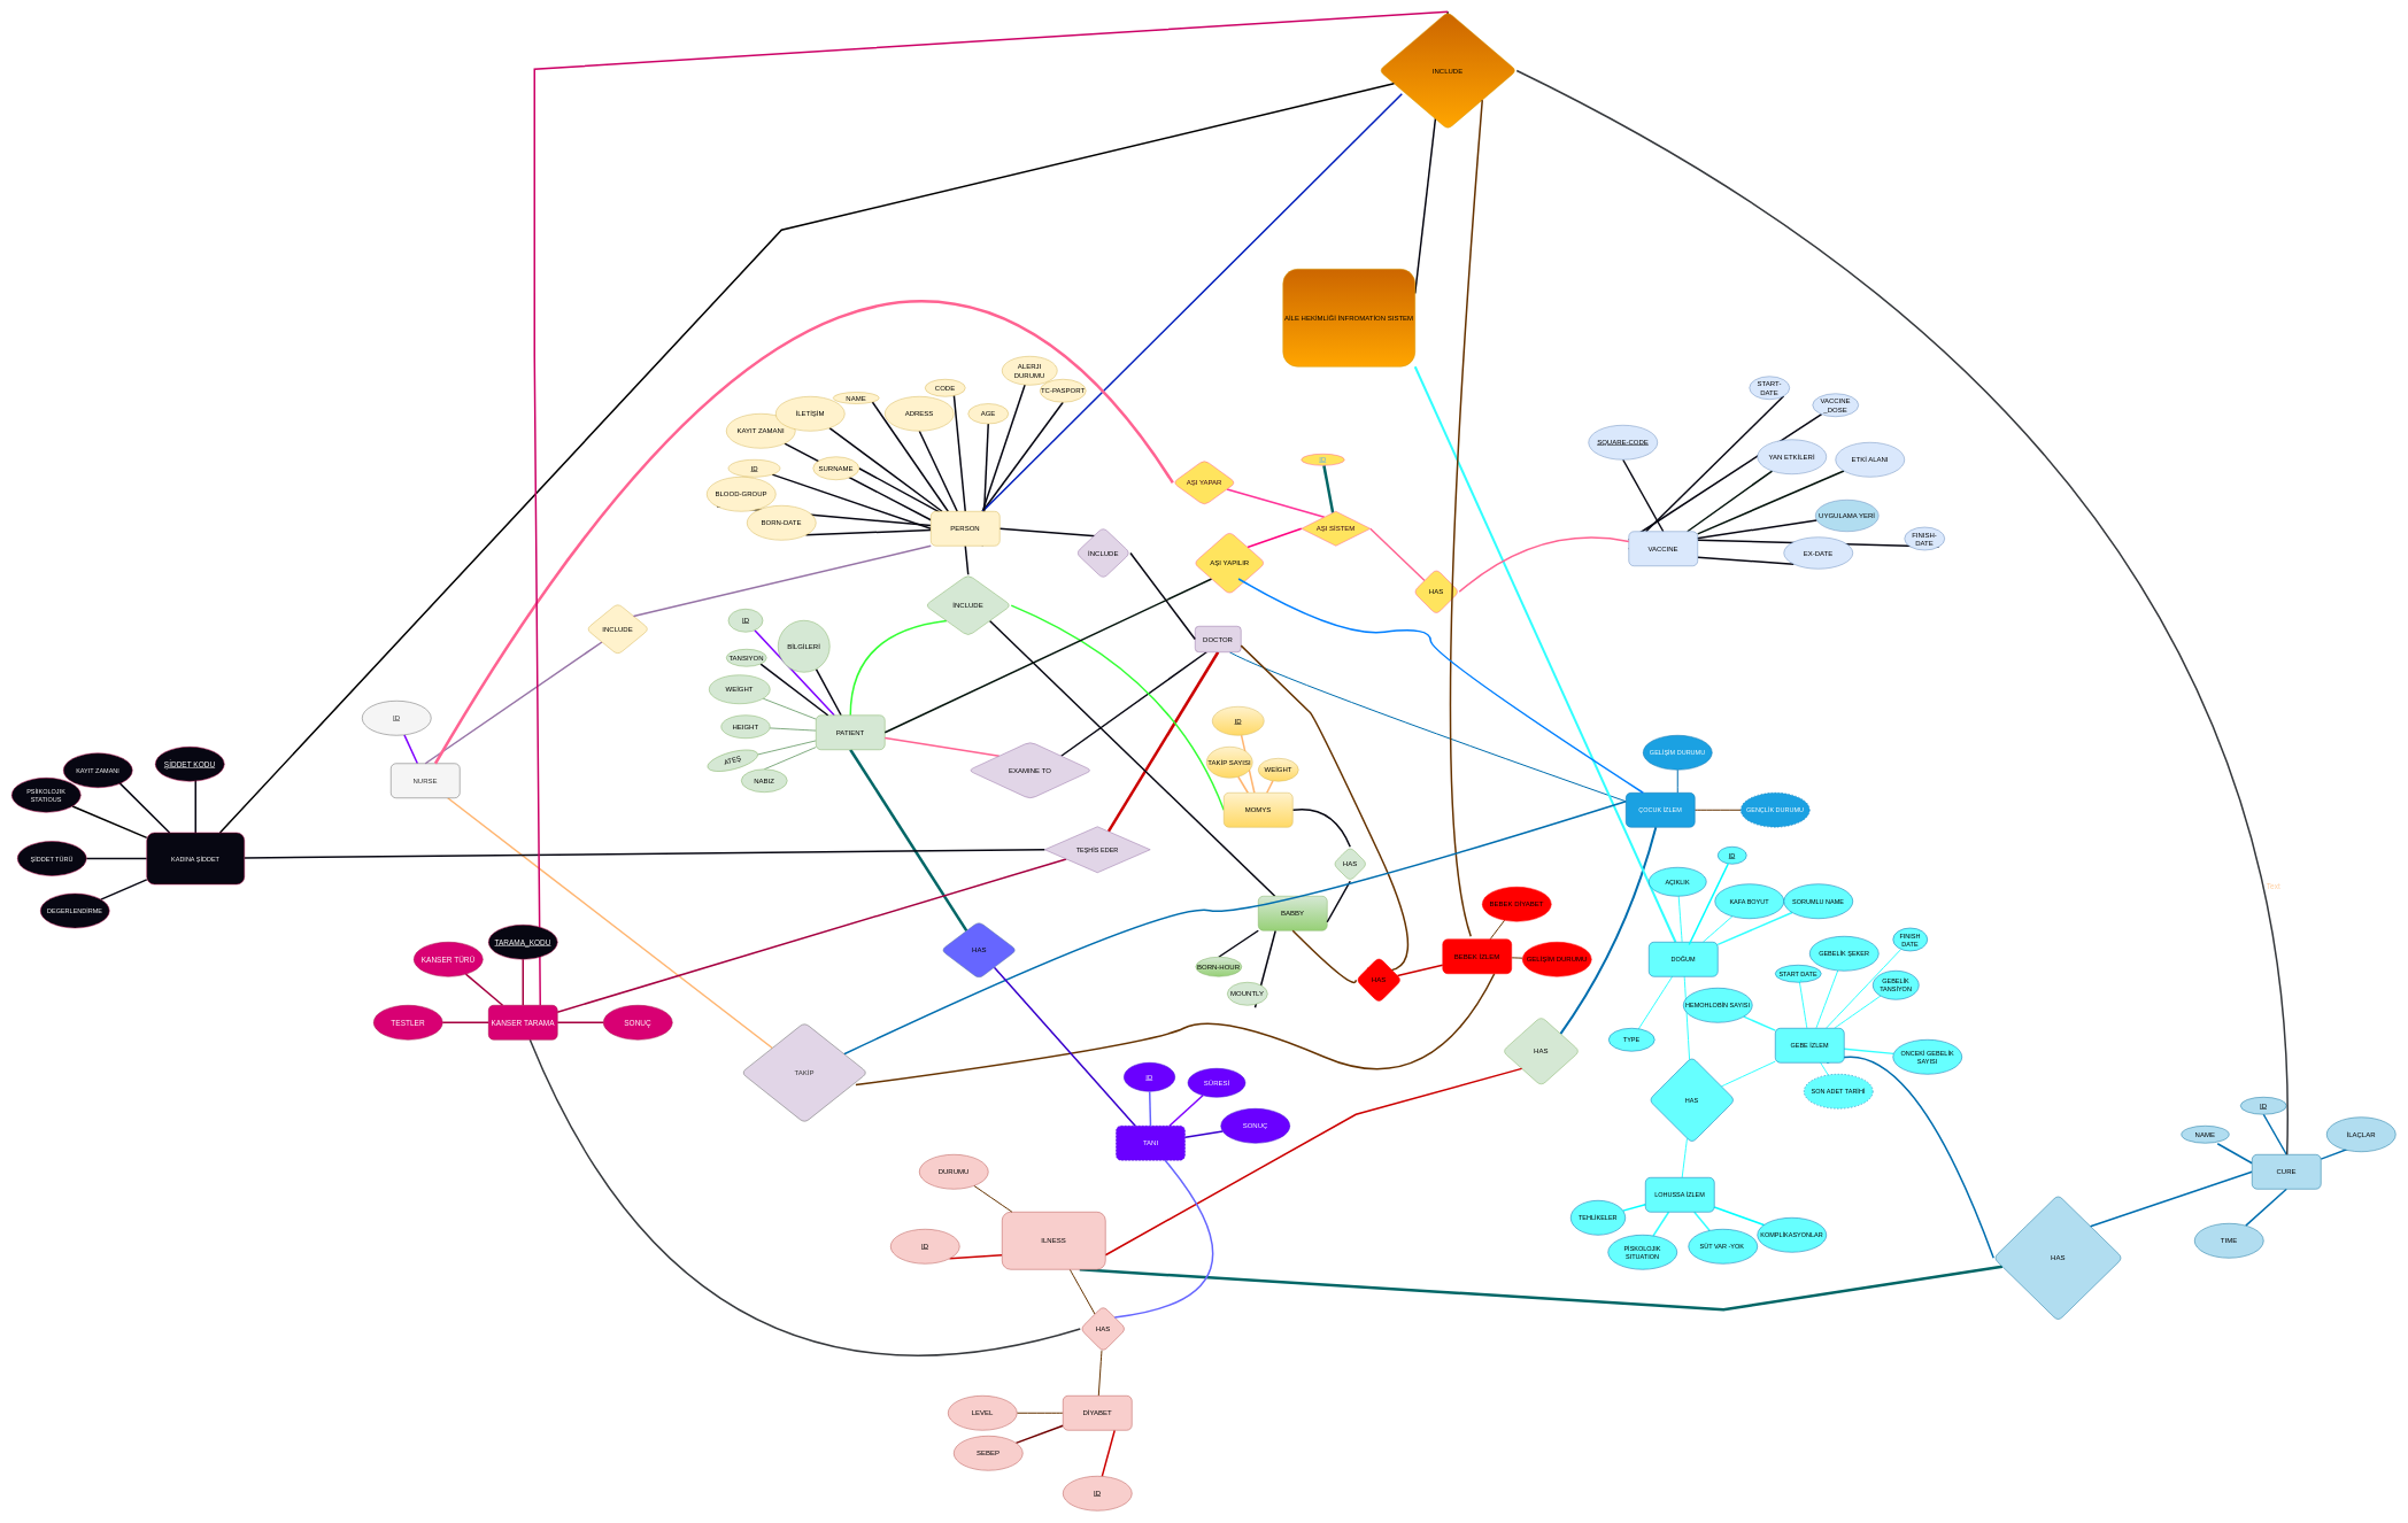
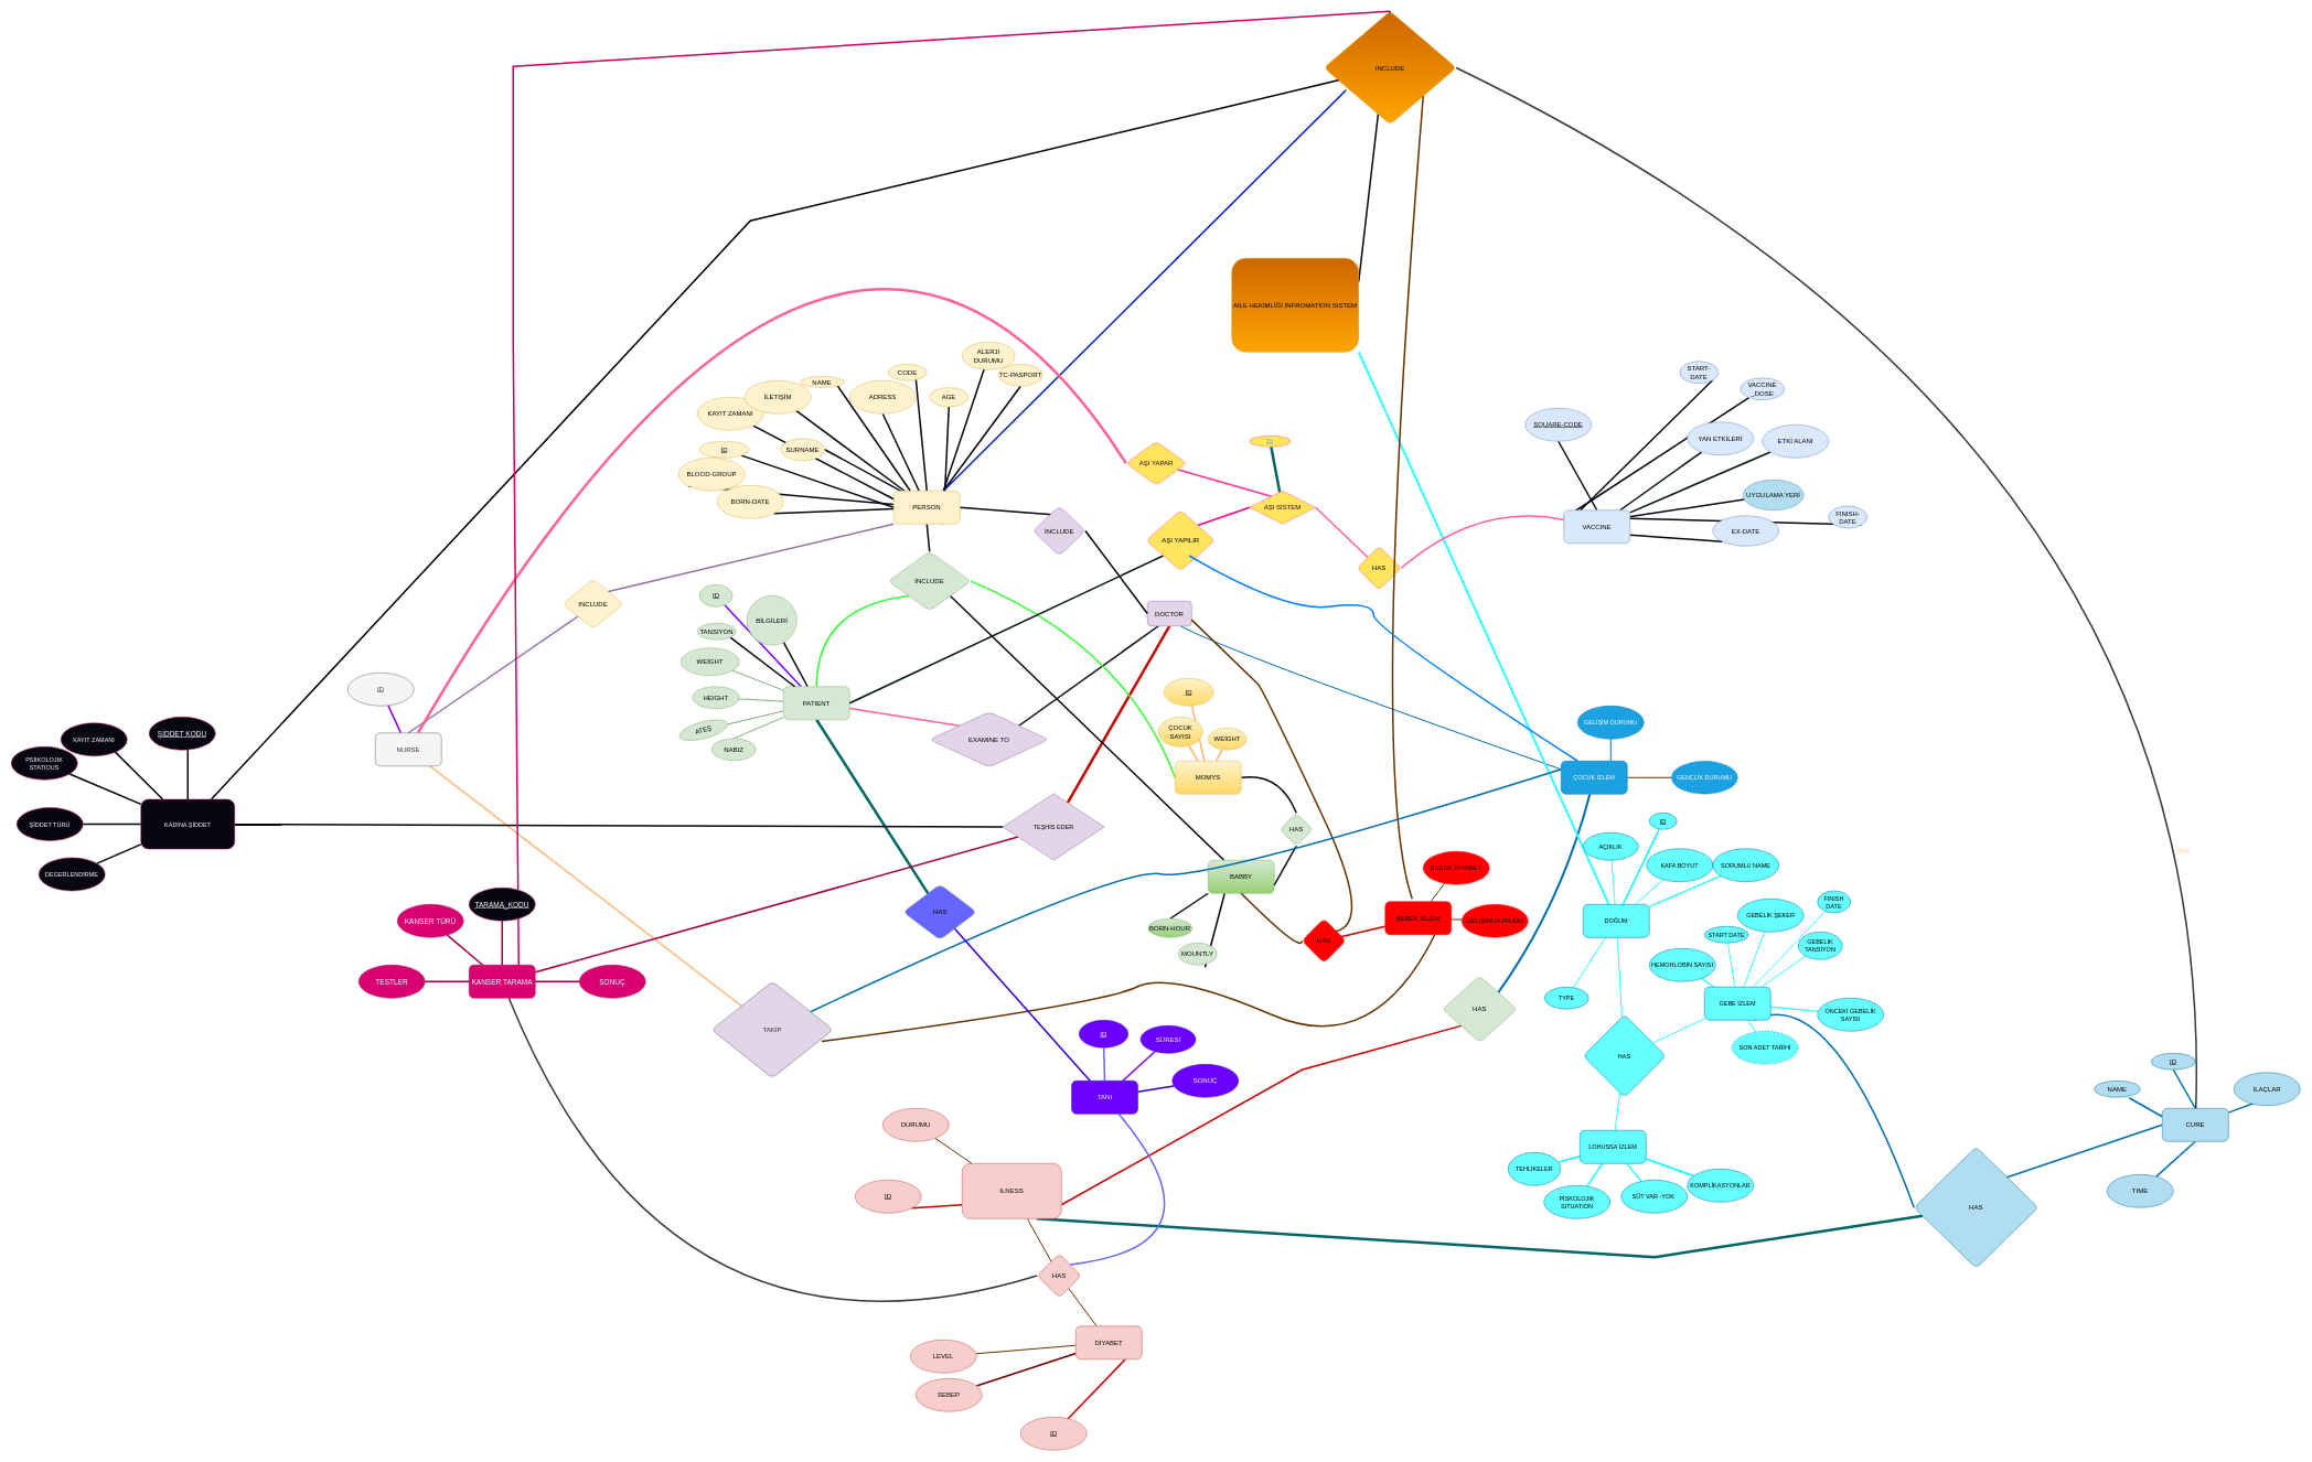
- <mxCell id="184" value="TAKİP SAYISI" style="ellipse;whiteSpace=wrap;html=1;fillColor=#fff2cc;strokeColor=#d6b656;rounded=1;gradientColor=#ffd966;" parent="1" vertex="1"><mxGeometry x="2100" y="1300" width="80" height="54" as="geometry" /></mxCell>
+ <mxCell id="184" value="ÇOCUK SAYISI" style="ellipse;whiteSpace=wrap;html=1;fillColor=#fff2cc;strokeColor=#d6b656;rounded=1;gradientColor=#ffd966;" parent="1" vertex="1"><mxGeometry x="2100" y="1300" width="80" height="54" as="geometry" /></mxCell>
- <mxCell id="240" value="TEŞHİS EDER" style="rhombus;whiteSpace=wrap;html=1;fontFamily=Helvetica;fontSize=11;strokeColor=#9673a6;fillColor=#e1d5e7;" parent="1" vertex="1"><mxGeometry x="1818.09" y="1439" width="183.82" height="80" as="geometry" /></mxCell>
+ <mxCell id="240" value="TEŞHİS EDER" style="rhombus;whiteSpace=wrap;html=1;fontFamily=Helvetica;fontSize=11;strokeColor=#9673a6;fillColor=#e1d5e7;" parent="1" vertex="1"><mxGeometry x="1818.09" y="1439" width="183.82" height="121" as="geometry" /></mxCell>
- <mxCell id="183" value="HEMOHLOBİN SAYISI" style="ellipse;whiteSpace=wrap;html=1;fontSize=11;fillColor=#66FFFF;strokeColor=#006EAF;rounded=1;shadow=0;sketch=0;glass=0;" parent="1" vertex="1"><mxGeometry x="2930" y="1720" width="120" height="60" as="geometry" /></mxCell>
+ <mxCell id="183" value="HEMOHLOBİN SAYISI" style="ellipse;whiteSpace=wrap;html=1;fontSize=11;fillColor=#66FFFF;strokeColor=#006EAF;rounded=1;shadow=0;sketch=0;glass=0;" parent="1" vertex="1"><mxGeometry x="2990" y="1720" width="120" height="60" as="geometry" /></mxCell>
- <mxCell id="192" value="TANI" style="whiteSpace=wrap;html=1;fillColor=#6a00ff;strokeColor=#3700CC;rounded=1;fontColor=#ffffff;dashed=1;" parent="1" vertex="1"><mxGeometry x="1942.5" y="1960" width="120" height="60" as="geometry" /></mxCell>
+ <mxCell id="192" value="TANI" style="whiteSpace=wrap;html=1;fillColor=#6a00ff;strokeColor=#3700CC;rounded=1;fontColor=#ffffff;" parent="1" vertex="1"><mxGeometry x="1942.5" y="1960" width="120" height="60" as="geometry" /></mxCell>
- <mxCell id="141" value="DİYABET" style="whiteSpace=wrap;html=1;fillColor=#f8cecc;strokeColor=#b85450;rounded=1;" parent="1" vertex="1"><mxGeometry x="1850" y="2430" width="120" height="60" as="geometry" /></mxCell>
+ <mxCell id="141" value="DİYABET" style="whiteSpace=wrap;html=1;fillColor=#f8cecc;strokeColor=#b85450;rounded=1;" parent="1" vertex="1"><mxGeometry x="1950" y="2405" width="120" height="60" as="geometry" /></mxCell>
